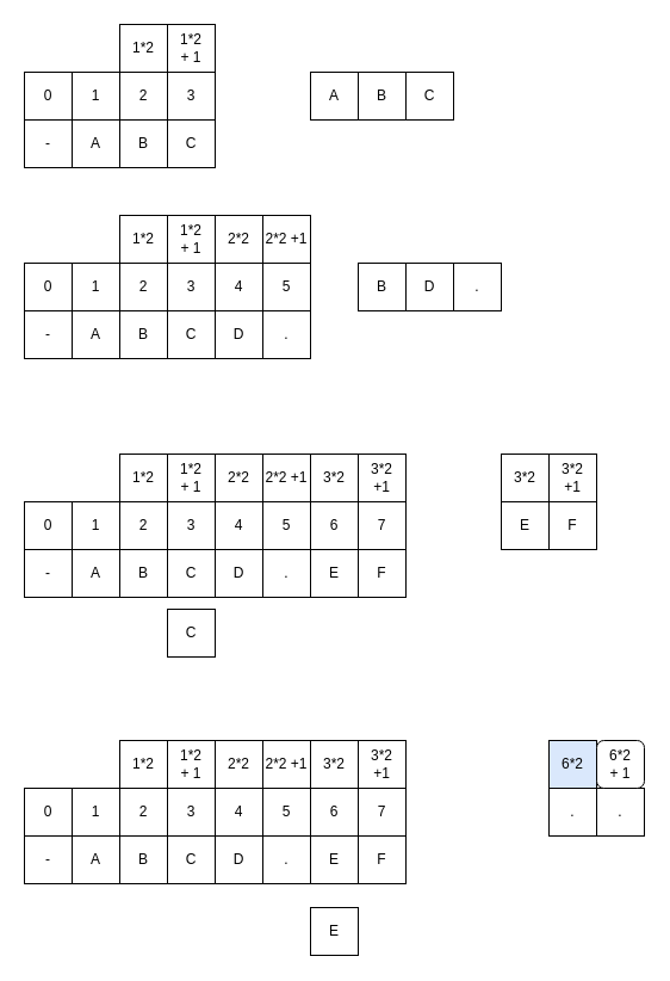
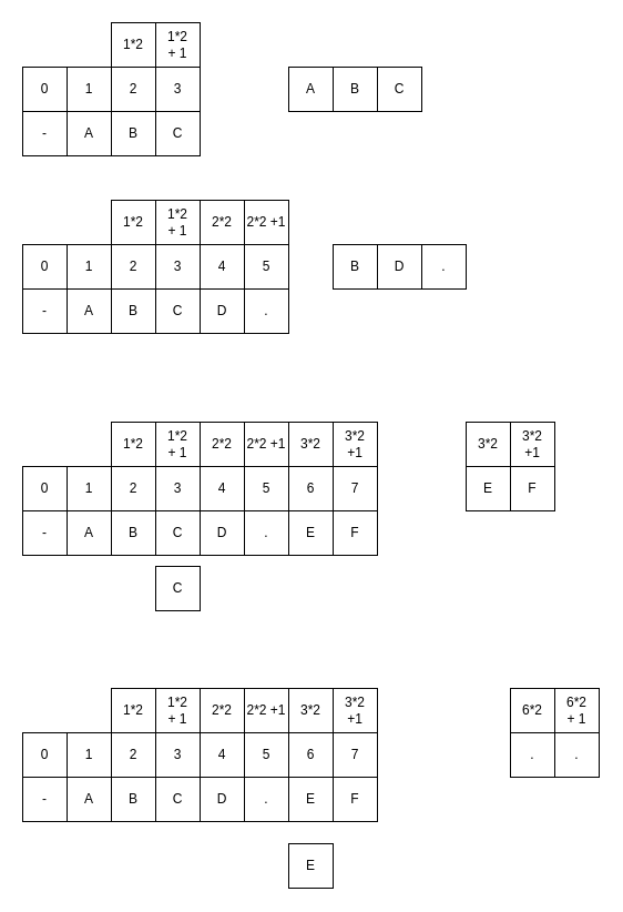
- <mxCell id="86" value="6*2" style="rounded=0;whiteSpace=wrap;html=1;fillColor=#dae8fc;" vertex="1" parent="1"><mxGeometry x="460" y="620" width="40" height="40" as="geometry" /></mxCell>
+ <mxCell id="86" value="6*2" style="rounded=0;whiteSpace=wrap;html=1;" vertex="1" parent="1"><mxGeometry x="460" y="620" width="40" height="40" as="geometry" /></mxCell>
- <mxCell id="87" value="6*2&lt;br&gt;+ 1" style="whiteSpace=wrap;html=1;rounded=1;" vertex="1" parent="1"><mxGeometry x="500" y="620" width="40" height="40" as="geometry" /></mxCell>
+ <mxCell id="87" value="6*2&lt;br&gt;+ 1" style="rounded=0;whiteSpace=wrap;html=1;" vertex="1" parent="1"><mxGeometry x="500" y="620" width="40" height="40" as="geometry" /></mxCell>
